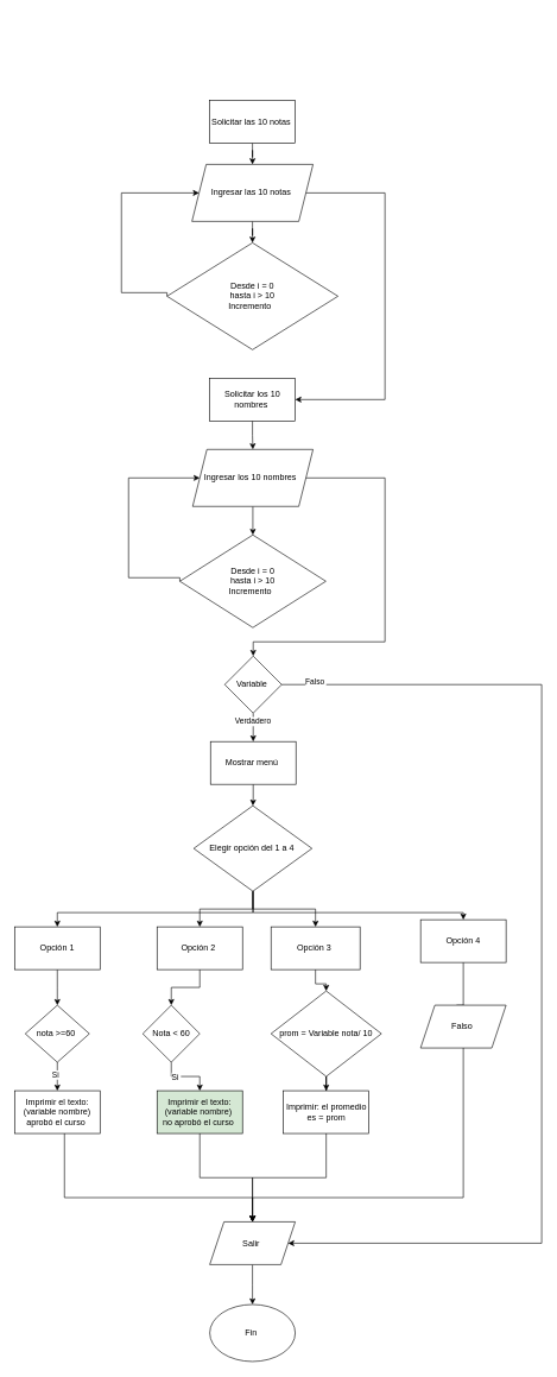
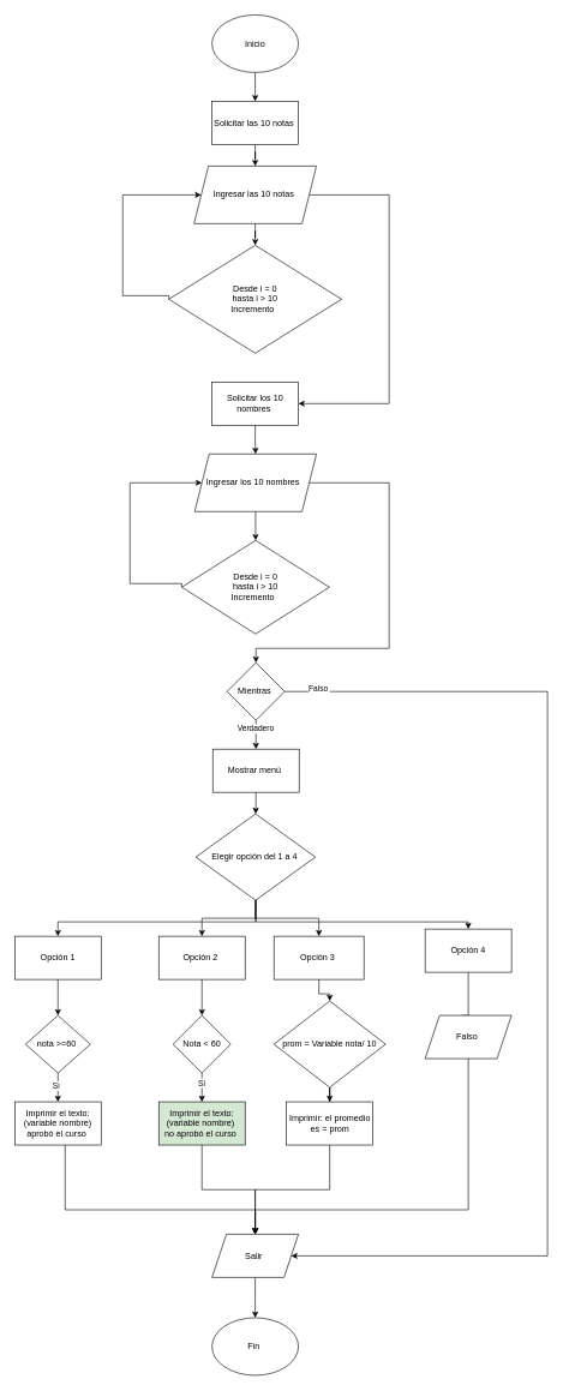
+ <mxCell id="8" value="Inicio" style="ellipse;whiteSpace=wrap;html=1;" vertex="1" parent="1"><mxGeometry x="294" width="120" height="80" as="geometry" y="20" /></mxCell>
+ <mxCell id="7" style="edgeStyle=orthogonalEdgeStyle;rounded=0;orthogonalLoop=1;jettySize=auto;html=1;entryX=0.5;entryY=0;entryDx=0;entryDy=0;" edge="1" parent="1" source="8" target="10"><mxGeometry relative="1" as="geometry"><mxPoint x="354" y="130" as="targetPoint" /></mxGeometry></mxCell>
- <mxCell id="22" value="Variable&amp;nbsp;" style="rhombus;whiteSpace=wrap;html=1;" vertex="1" parent="1"><mxGeometry x="315" y="920" width="80" height="80" as="geometry" /></mxCell>
+ <mxCell id="22" value="Mientras&amp;nbsp;" style="rhombus;whiteSpace=wrap;html=1;" vertex="1" parent="1"><mxGeometry x="315" y="920" width="80" height="80" as="geometry" /></mxCell>
- <mxCell id="45" value="Nota &amp;lt; 60" style="rhombus;whiteSpace=wrap;html=1;" vertex="1" parent="1"><mxGeometry x="200" y="1410" width="80" height="80" as="geometry" /></mxCell>
+ <mxCell id="45" value="Nota &amp;lt; 60" style="rhombus;whiteSpace=wrap;html=1;" vertex="1" parent="1"><mxGeometry x="240" y="1410" width="80" height="80" as="geometry" /></mxCell>
